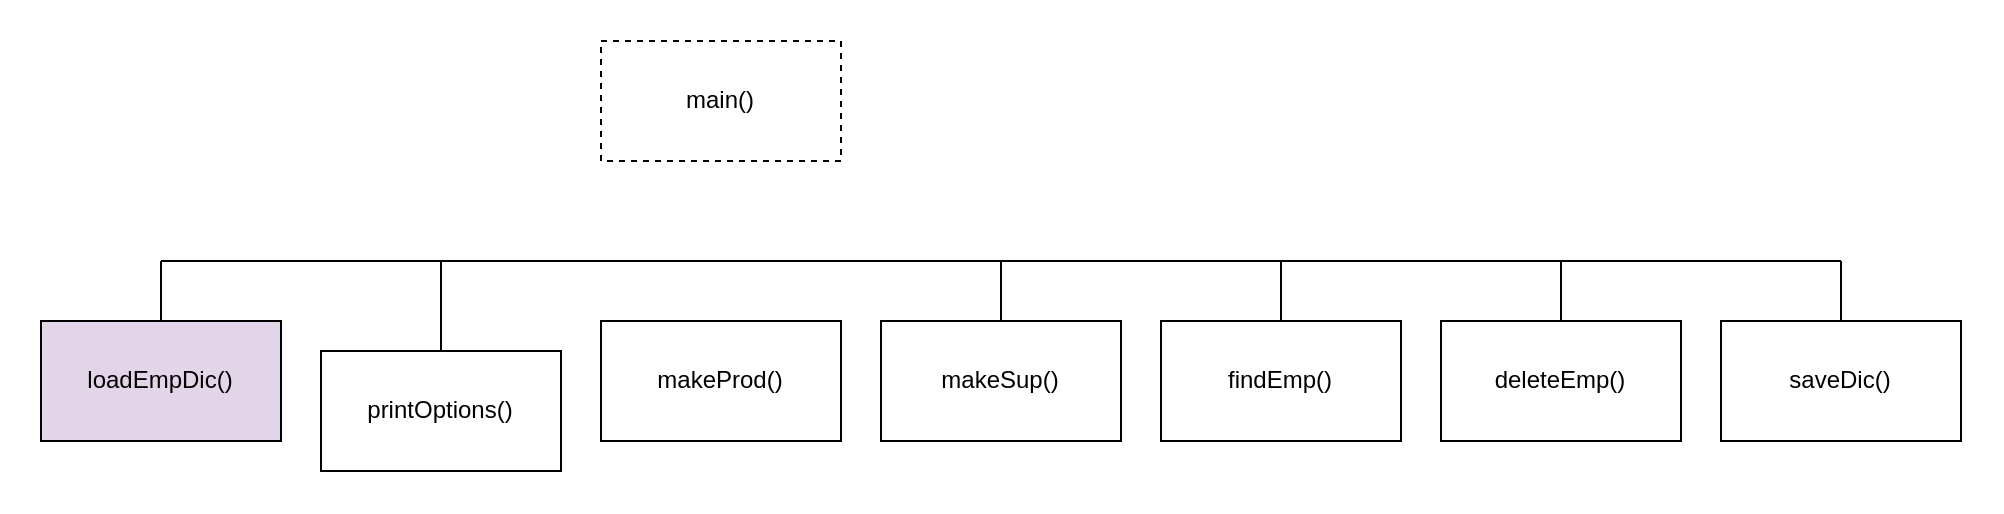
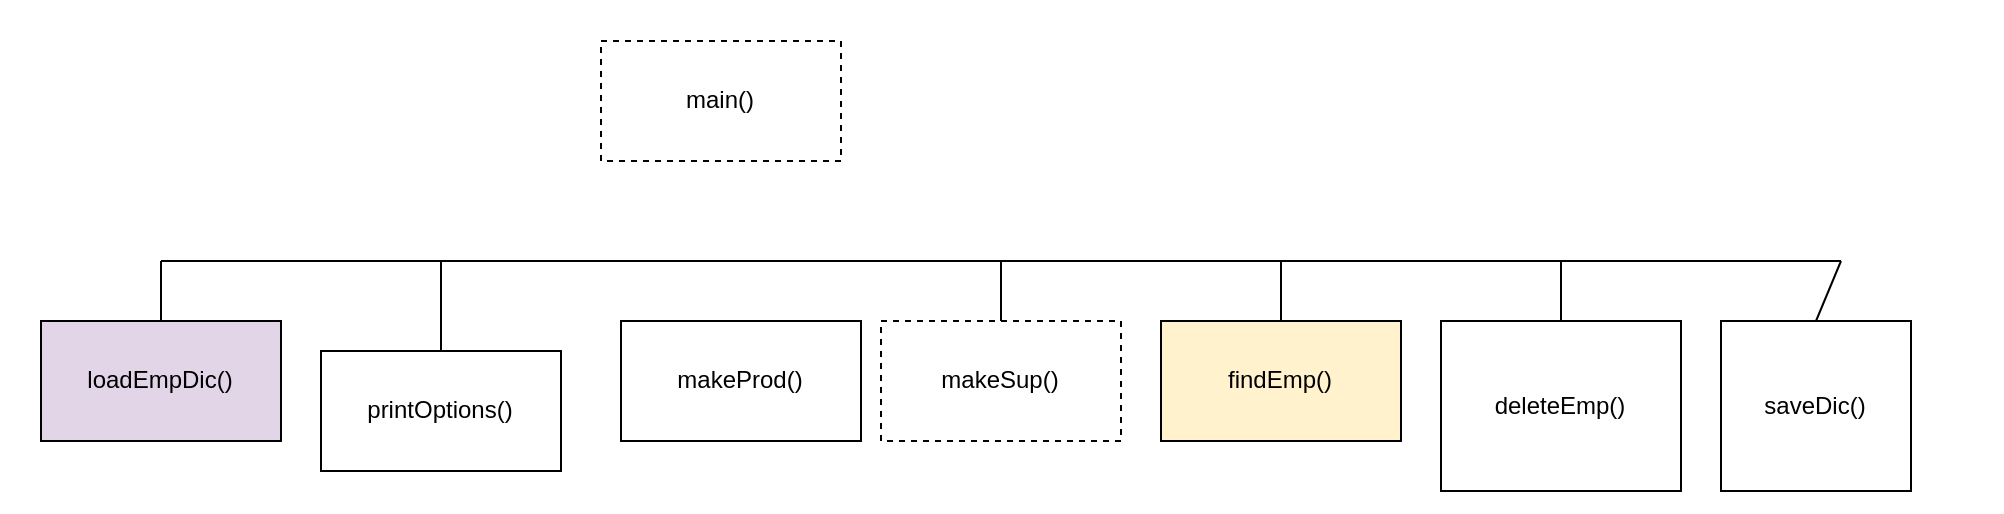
- <mxCell id="6" value="makeProd()" style="rounded=0;whiteSpace=wrap;html=1;" parent="1" vertex="1"><mxGeometry x="300" y="160" width="120" height="60" as="geometry" /></mxCell>
+ <mxCell id="6" value="makeProd()" style="rounded=0;whiteSpace=wrap;html=1;" parent="1" vertex="1"><mxGeometry x="310" y="160" width="120" height="60" as="geometry" /></mxCell>
- <mxCell id="13" value="makeSup()" style="rounded=0;whiteSpace=wrap;html=1;" parent="1" vertex="1"><mxGeometry x="440" y="160" width="120" height="60" as="geometry" /></mxCell>
+ <mxCell id="13" value="makeSup()" style="rounded=0;whiteSpace=wrap;html=1;dashed=1;" parent="1" vertex="1"><mxGeometry x="440" y="160" width="120" height="60" as="geometry" /></mxCell>
- <mxCell id="5" value="findEmp()" style="rounded=0;whiteSpace=wrap;html=1;" parent="1" vertex="1"><mxGeometry x="580" y="160" width="120" height="60" as="geometry" /></mxCell>
+ <mxCell id="5" value="findEmp()" style="rounded=0;whiteSpace=wrap;html=1;fillColor=#fff2cc;" parent="1" vertex="1"><mxGeometry x="580" y="160" width="120" height="60" as="geometry" /></mxCell>
- <mxCell id="7" value="deleteEmp()" style="rounded=0;whiteSpace=wrap;html=1;" parent="1" vertex="1"><mxGeometry x="720" y="160" width="120" height="60" as="geometry" /></mxCell>
+ <mxCell id="7" value="deleteEmp()" style="rounded=0;whiteSpace=wrap;html=1;" parent="1" vertex="1"><mxGeometry x="720" y="160" width="120" height="85" as="geometry" /></mxCell>
- <mxCell id="15" value="saveDic()" style="rounded=0;whiteSpace=wrap;html=1;" vertex="1" parent="1"><mxGeometry x="860" y="160" width="120" height="60" as="geometry" /></mxCell>
+ <mxCell id="15" value="saveDic()" style="rounded=0;whiteSpace=wrap;html=1;" vertex="1" parent="1"><mxGeometry x="860" y="160" width="95" height="85" as="geometry" /></mxCell>
